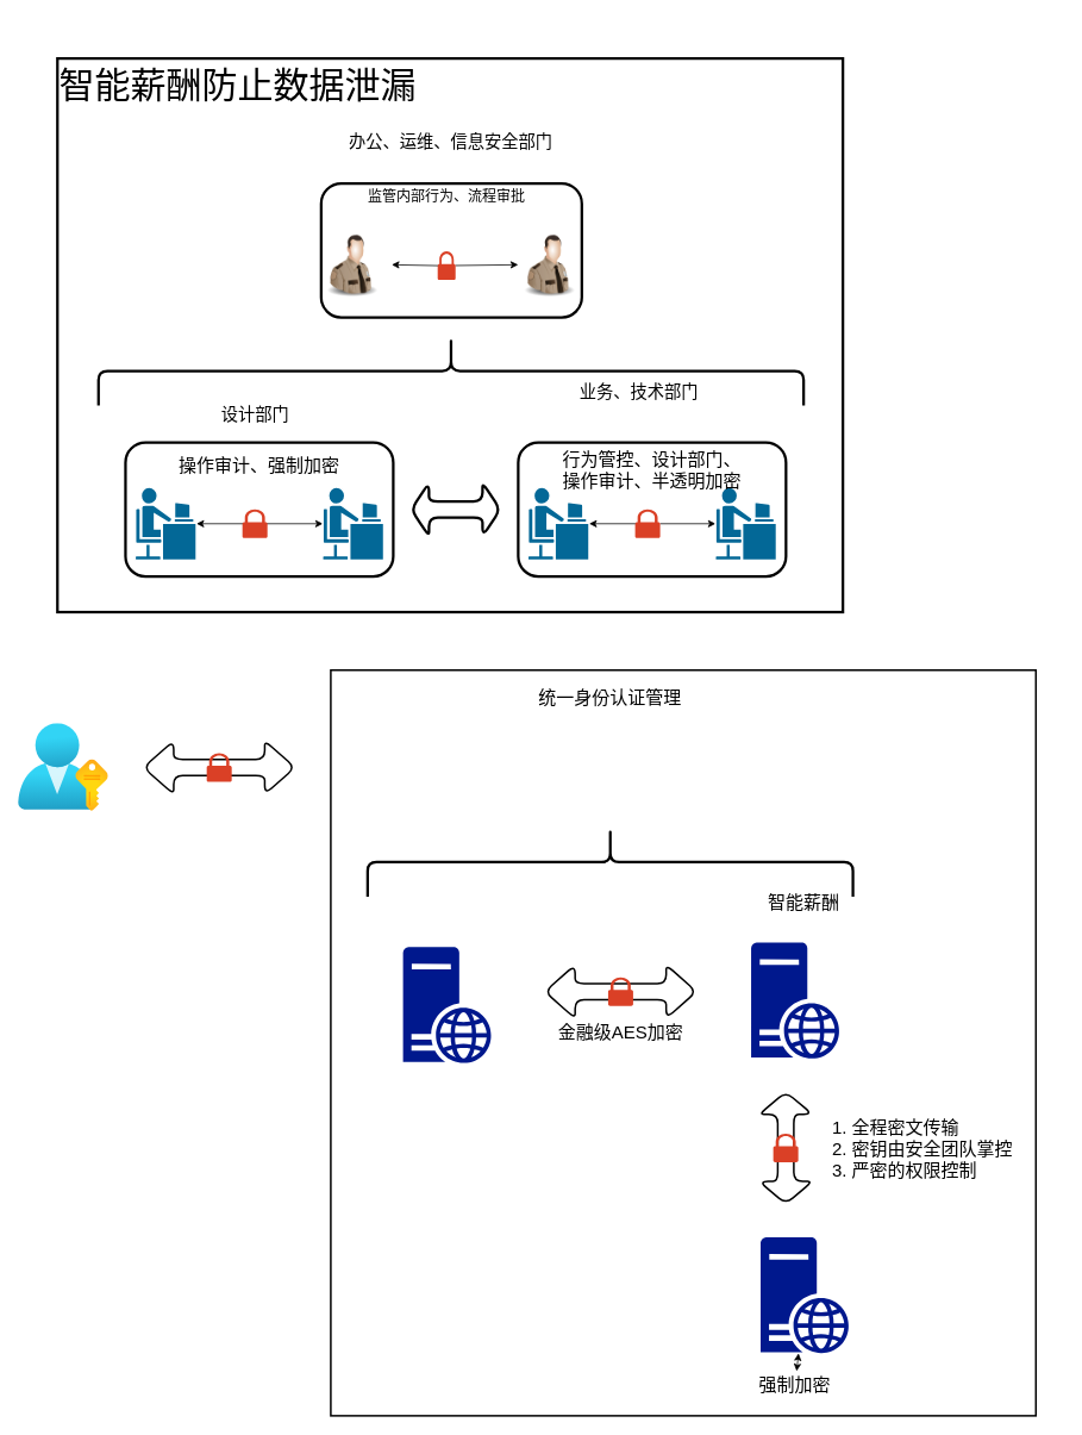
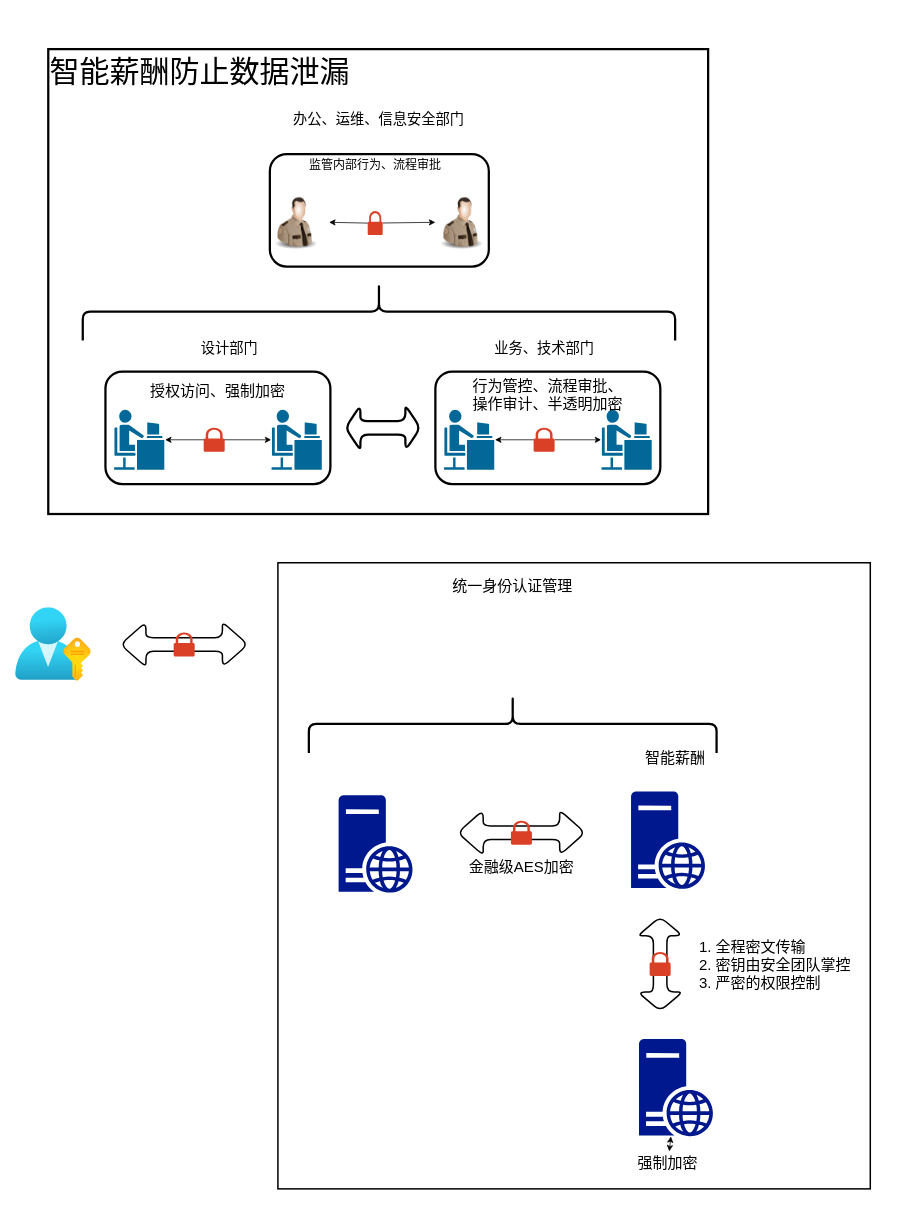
- <mxCell id="15" value="&lt;font style=&quot;font-size: 19px;&quot;&gt;业务、技术部门&lt;/font&gt;" style="text;html=1;align=center;verticalAlign=middle;resizable=0;points=[];autosize=1;strokeColor=none;fillColor=none;fontSize=19;" vertex="1" parent="1"><mxGeometry x="640" y="425" width="150" height="30" as="geometry" /></mxCell>
+ <mxCell id="15" value="&lt;font style=&quot;font-size: 19px;&quot;&gt;业务、技术部门&lt;/font&gt;" style="text;html=1;align=center;verticalAlign=middle;resizable=0;points=[];autosize=1;strokeColor=none;fillColor=none;fontSize=19;" vertex="1" parent="1"><mxGeometry x="650" y="450" width="150" height="30" as="geometry" /></mxCell>
- <mxCell id="10" value="&lt;font style=&quot;font-size: 19px;&quot;&gt;设计部门&lt;/font&gt;" style="text;html=1;align=center;verticalAlign=middle;resizable=0;points=[];autosize=1;strokeColor=none;fillColor=none;fontSize=19;" vertex="1" parent="1"><mxGeometry x="240" y="450" width="90" height="30" as="geometry" /></mxCell>
+ <mxCell id="10" value="&lt;font style=&quot;font-size: 19px;&quot;&gt;设计部门&lt;/font&gt;" style="text;html=1;align=center;verticalAlign=middle;resizable=0;points=[];autosize=1;strokeColor=none;fillColor=none;fontSize=19;" vertex="1" parent="1"><mxGeometry x="260" y="450" width="90" height="30" as="geometry" /></mxCell>
- <mxCell id="9" value="操作审计、强制加密" style="text;html=1;strokeColor=none;fillColor=none;align=center;verticalAlign=middle;whiteSpace=wrap;rounded=0;fontSize=20;strokeWidth=6;" vertex="1" parent="1"><mxGeometry x="180" y="505" width="220" height="30" as="geometry" /></mxCell>
+ <mxCell id="9" value="授权访问、强制加密" style="text;html=1;strokeColor=none;fillColor=none;align=center;verticalAlign=middle;whiteSpace=wrap;rounded=0;fontSize=20;strokeWidth=6;" vertex="1" parent="1"><mxGeometry x="180" y="505" width="220" height="30" as="geometry" /></mxCell>
- <mxCell id="14" value="行为管控、设计部门、&lt;br&gt;操作审计、半透明加密" style="text;html=1;strokeColor=none;fillColor=none;align=center;verticalAlign=middle;whiteSpace=wrap;rounded=0;fontSize=20;" vertex="1" parent="1"><mxGeometry x="595" y="510" width="270" height="30" as="geometry" /></mxCell>
+ <mxCell id="14" value="行为管控、流程审批、&lt;br&gt;操作审计、半透明加密" style="text;html=1;strokeColor=none;fillColor=none;align=center;verticalAlign=middle;whiteSpace=wrap;rounded=0;fontSize=20;" vertex="1" parent="1"><mxGeometry x="595" y="510" width="270" height="30" as="geometry" /></mxCell>
